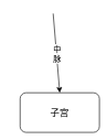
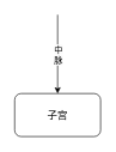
- <mxCell id="2" value="子宫" style="rounded=1;whiteSpace=wrap;html=1;fontSize=14;" vertex="1" parent="1"><mxGeometry x="30" y="140" width="120" height="60" as="geometry" /></mxCell>
+ <mxCell id="2" value="子宫" style="rounded=1;whiteSpace=wrap;html=1;fontSize=14;" vertex="1" parent="1"><mxGeometry x="20" y="130" width="120" height="60" as="geometry" /></mxCell>
